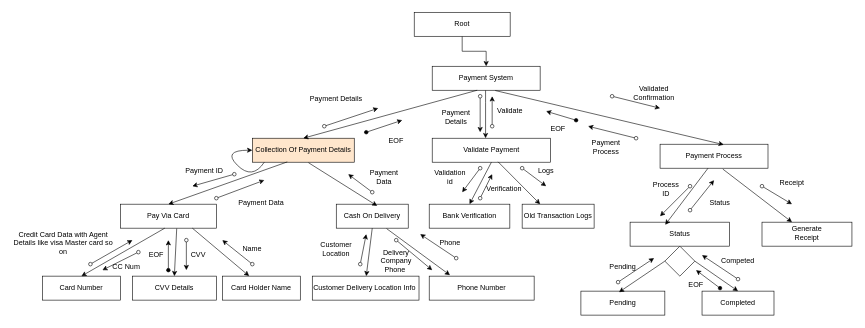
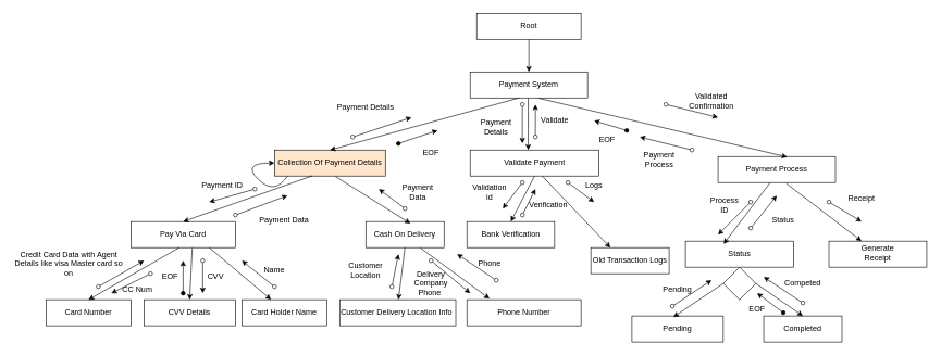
- <mxCell id="3" value="Root" style="rounded=0;whiteSpace=wrap;html=1;" vertex="1" parent="1"><mxGeometry x="690" y="20" width="160" height="40" as="geometry" /></mxCell>
+ <mxCell id="3" value="Root" style="rounded=0;whiteSpace=wrap;html=1;" vertex="1" parent="1"><mxGeometry x="730" y="20" width="160" height="40" as="geometry" /></mxCell>
- <mxCell id="28" value="Old Transaction Logs" style="rounded=0;whiteSpace=wrap;html=1;" vertex="1" parent="1"><mxGeometry x="870" y="340" width="120" height="40" as="geometry" /></mxCell>
+ <mxCell id="28" value="Old Transaction Logs" style="rounded=0;whiteSpace=wrap;html=1;" vertex="1" parent="1"><mxGeometry x="905" y="380" width="120" height="40" as="geometry" /></mxCell>
